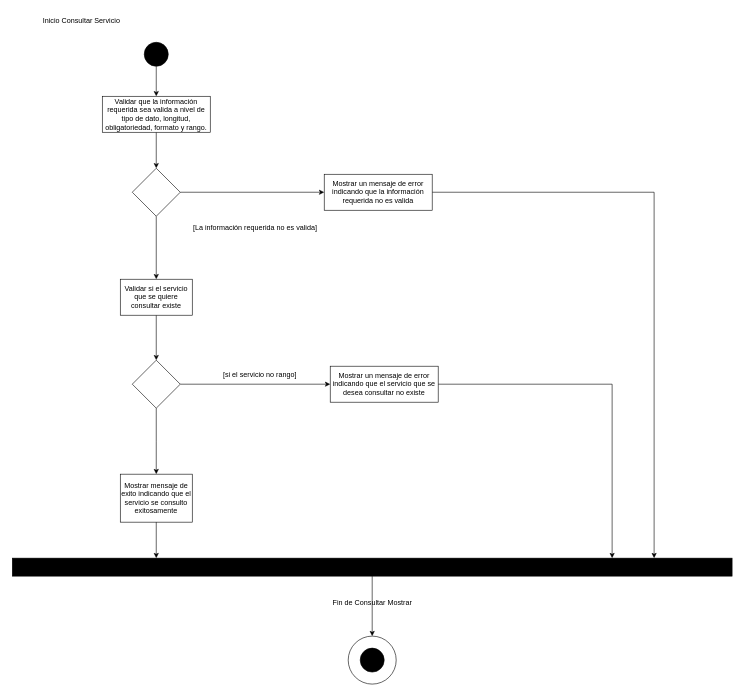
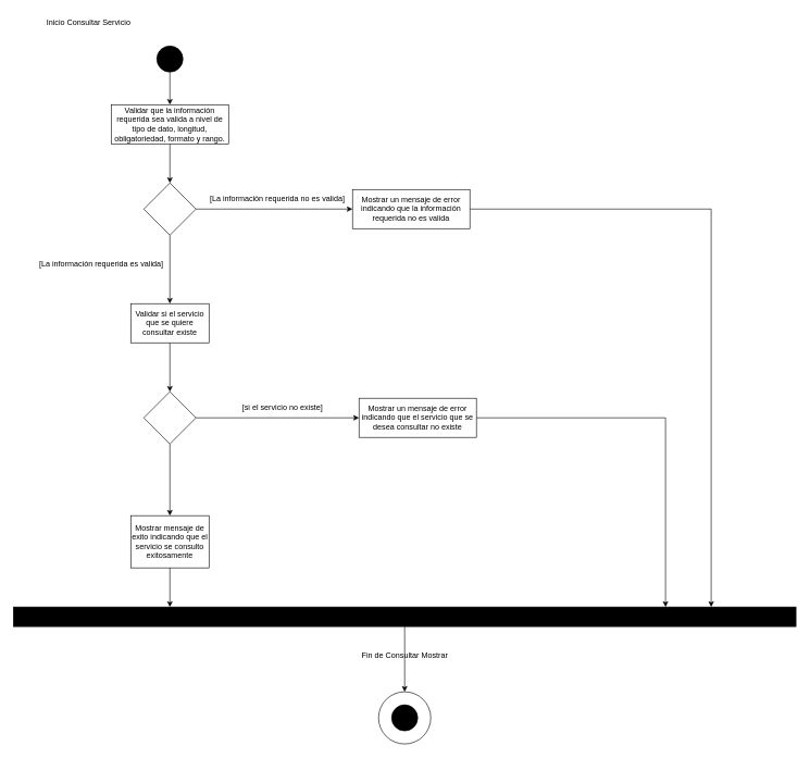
- <mxCell id="10" value="[La información requerida no es valida]" style="text;html=1;strokeColor=none;fillColor=none;align=center;verticalAlign=middle;whiteSpace=wrap;rounded=0;" parent="1" vertex="1"><mxGeometry x="320" y="365" width="210" height="30" as="geometry" /></mxCell>
+ <mxCell id="10" value="[La información requerida no es valida]" style="text;html=1;strokeColor=none;fillColor=none;align=center;verticalAlign=middle;whiteSpace=wrap;rounded=0;" parent="1" vertex="1"><mxGeometry x="320" y="290" width="210" height="30" as="geometry" /></mxCell>
+ <mxCell id="15" value="[La información requerida es valida]" style="text;html=1;strokeColor=none;fillColor=none;align=center;verticalAlign=middle;whiteSpace=wrap;rounded=0;" parent="1" vertex="1"><mxGeometry x="50" y="390" width="210" height="30" as="geometry" /></mxCell>
- <mxCell id="21" value="[si el servicio no rango]" style="text;html=1;strokeColor=none;fillColor=none;align=center;verticalAlign=middle;whiteSpace=wrap;rounded=0;" parent="1" vertex="1"><mxGeometry x="327.5" y="610" width="210" height="30" as="geometry" /></mxCell>
+ <mxCell id="21" value="[si el servicio no existe]" style="text;html=1;strokeColor=none;fillColor=none;align=center;verticalAlign=middle;whiteSpace=wrap;rounded=0;" parent="1" vertex="1"><mxGeometry x="327.5" y="610" width="210" height="30" as="geometry" /></mxCell>
